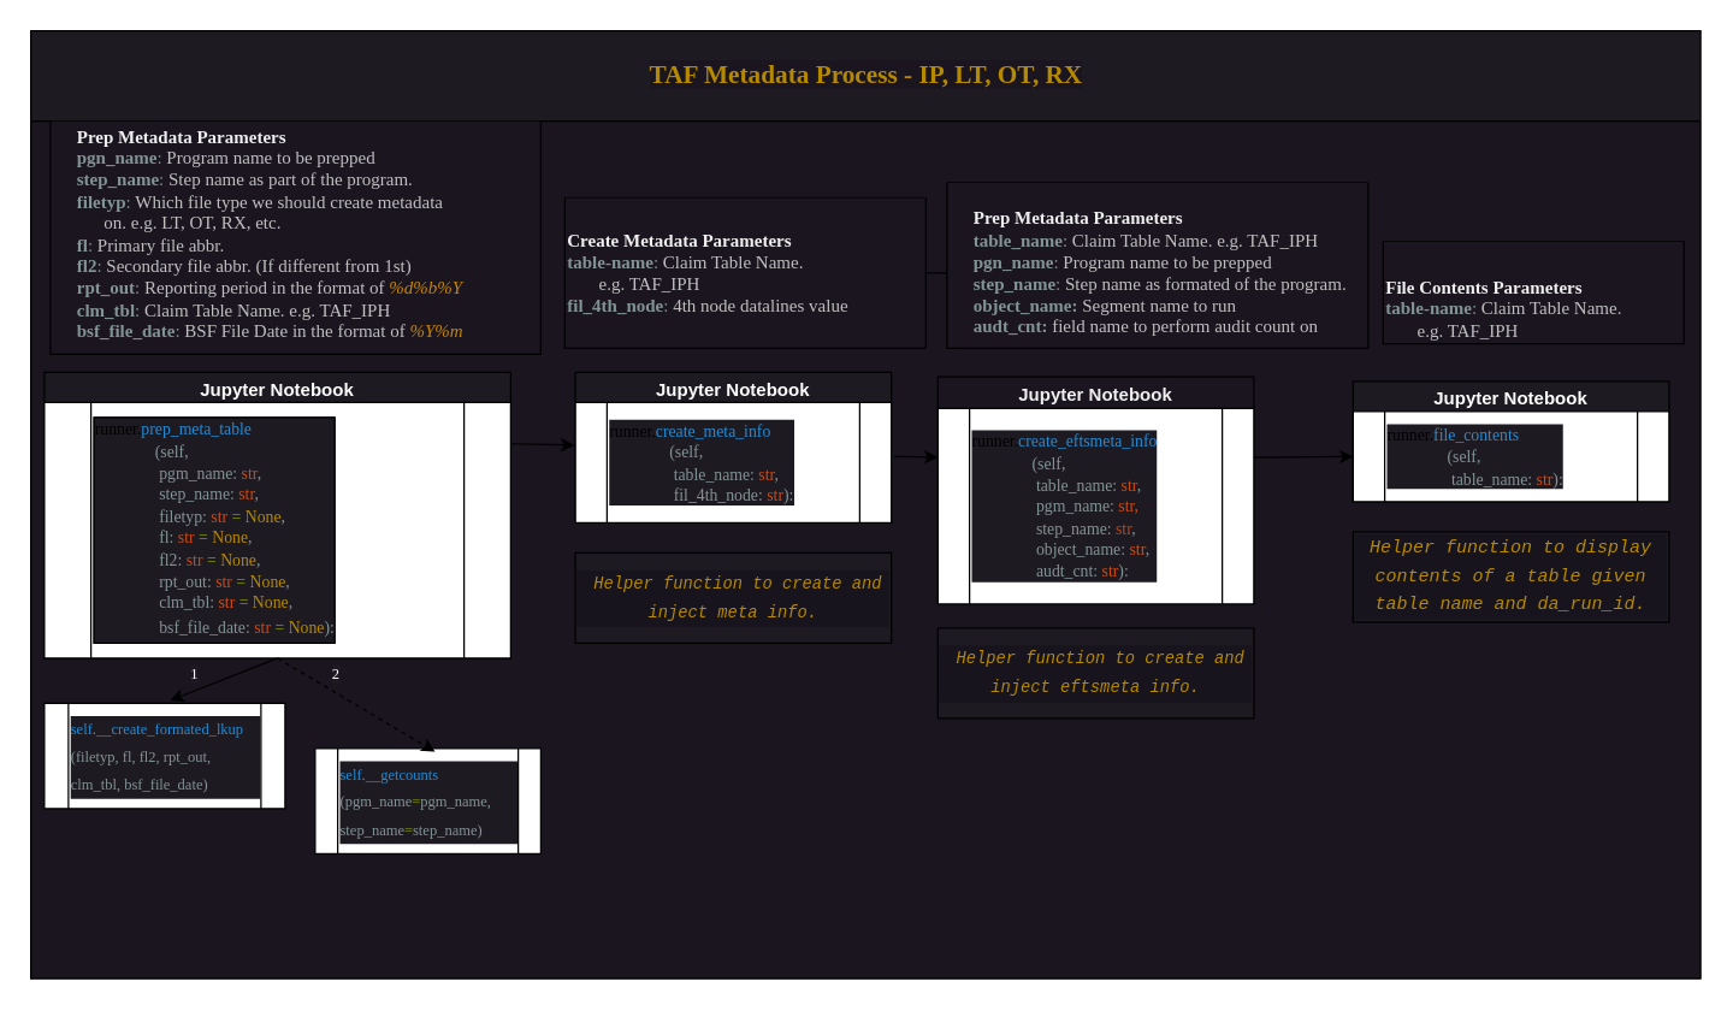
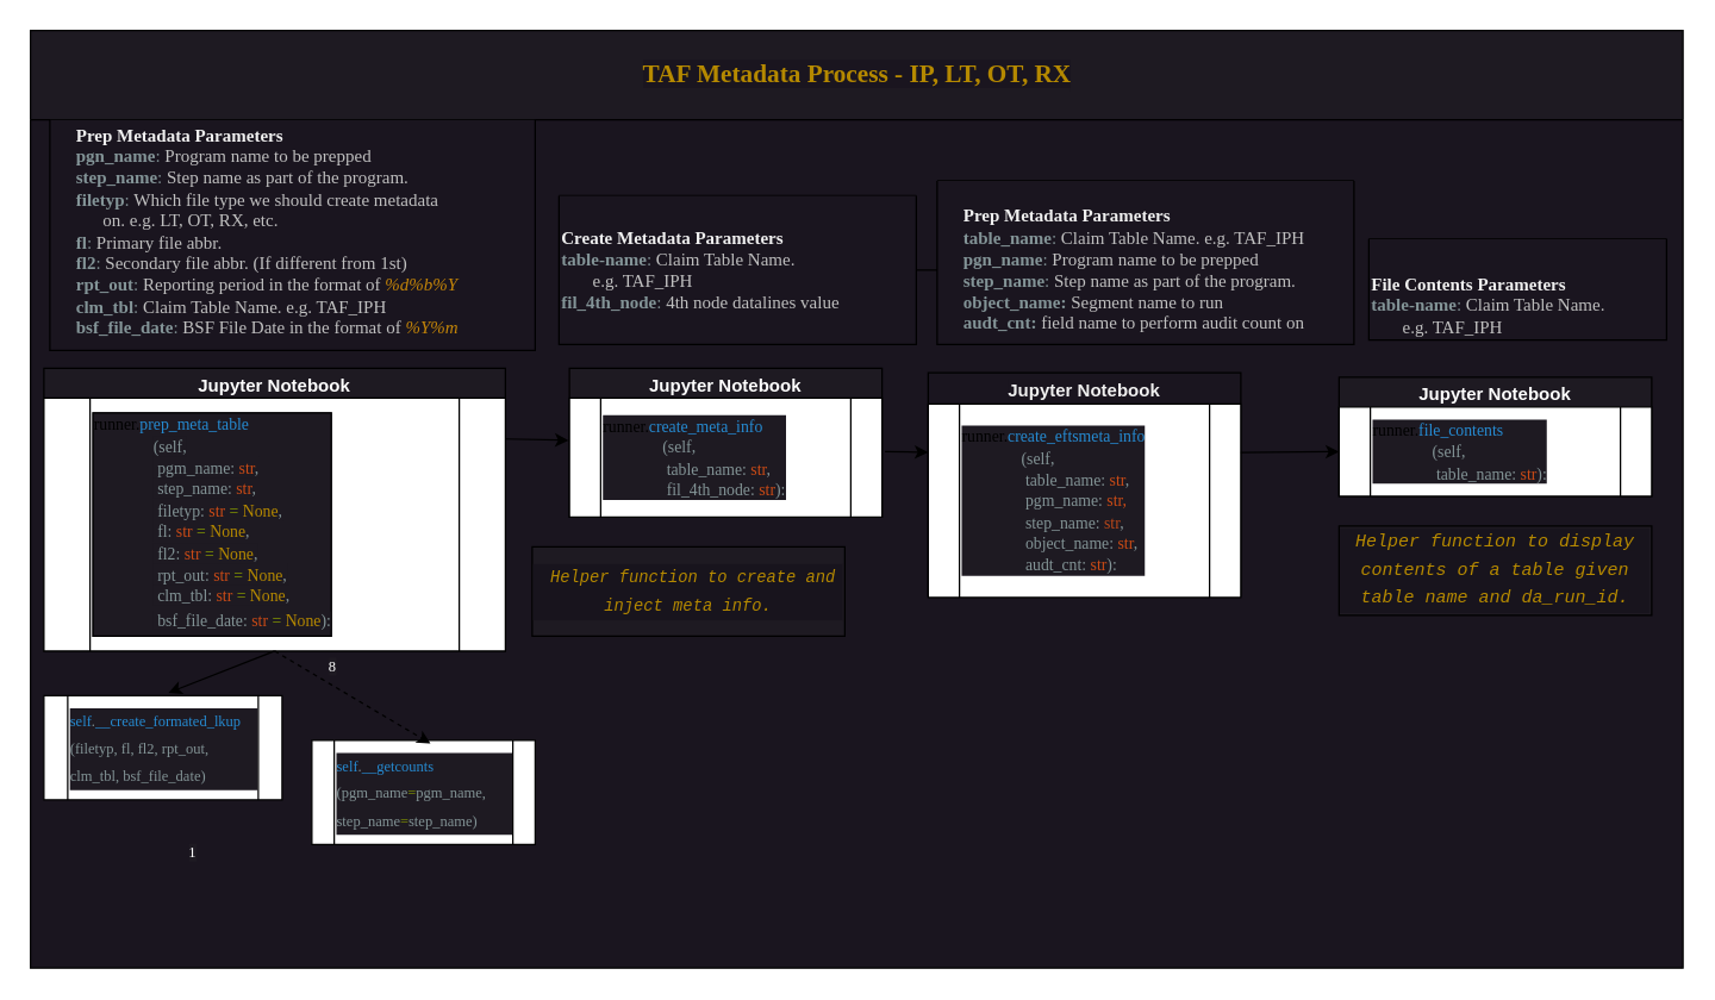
- <mxCell id="28" value="&lt;div style=&quot;font-size: 12px;&quot;&gt;&lt;font style=&quot;font-size: 12px;&quot; color=&quot;#f0f0f0&quot;&gt;&lt;b&gt;Prep Metadata Parameters&lt;/b&gt;&lt;/font&gt;&lt;/div&gt;&lt;div style=&quot;font-size: 12px;&quot;&gt;&lt;font color=&quot;#839497&quot;&gt;&lt;b&gt;table_name&lt;/b&gt;:&amp;nbsp;&lt;/font&gt;&lt;font color=&quot;#c0c0c0&quot;&gt;Claim Table Name. e.g. TAF_IPH&lt;/font&gt;&lt;font style=&quot;font-size: 12px;&quot; color=&quot;#f0f0f0&quot;&gt;&lt;b&gt;&lt;br&gt;&lt;/b&gt;&lt;/font&gt;&lt;/div&gt;&lt;div style=&quot;font-size: 12px;&quot;&gt;&lt;font color=&quot;#839497&quot; style=&quot;font-size: 12px;&quot;&gt;&lt;b&gt;pgn_name&lt;/b&gt;: &lt;/font&gt;&lt;font color=&quot;#c0c0c0&quot; style=&quot;font-size: 12px;&quot;&gt;Program name to be prepped&lt;/font&gt;&lt;/div&gt;&lt;div style=&quot;font-size: 12px;&quot;&gt;&lt;font color=&quot;#839497&quot; style=&quot;font-size: 12px;&quot;&gt;&lt;b&gt;step_name&lt;/b&gt;: &lt;/font&gt;&lt;font color=&quot;#c0c0c0&quot; style=&quot;font-size: 12px;&quot;&gt;Step name as formated of the program.&lt;/font&gt;&lt;/div&gt;&lt;div style=&quot;font-size: 12px;&quot;&gt;&lt;b style=&quot;color: rgb(131, 148, 151);&quot;&gt;object_name: &lt;/b&gt;&lt;font color=&quot;#c0c0c0&quot;&gt;Segment name to run&lt;/font&gt;&lt;/div&gt;&lt;div style=&quot;font-size: 12px;&quot;&gt;&lt;font style=&quot;font-size: 12px;&quot;&gt;&lt;b style=&quot;color: rgb(131, 148, 151); font-size: 12px;&quot;&gt;audt_cnt: &lt;/b&gt;&lt;font color=&quot;#c0c0c0&quot; style=&quot;font-size: 12px;&quot;&gt;field name to perform audit count on&lt;/font&gt;&lt;/font&gt;&lt;/div&gt;" style="text;html=1;align=left;verticalAlign=middle;resizable=0;points=[];autosize=1;strokeColor=none;fillColor=none;fontSize=17;fontFamily=Tahoma;fontColor=#b58900;" parent="27" vertex="1"><mxGeometry x="16" y="10" width="280" height="100" as="geometry" /></mxCell>
+ <mxCell id="28" value="&lt;div style=&quot;font-size: 12px;&quot;&gt;&lt;font style=&quot;font-size: 12px;&quot; color=&quot;#f0f0f0&quot;&gt;&lt;b&gt;Prep Metadata Parameters&lt;/b&gt;&lt;/font&gt;&lt;/div&gt;&lt;div style=&quot;font-size: 12px;&quot;&gt;&lt;font color=&quot;#839497&quot;&gt;&lt;b&gt;table_name&lt;/b&gt;:&amp;nbsp;&lt;/font&gt;&lt;font color=&quot;#c0c0c0&quot;&gt;Claim Table Name. e.g. TAF_IPH&lt;/font&gt;&lt;font style=&quot;font-size: 12px;&quot; color=&quot;#f0f0f0&quot;&gt;&lt;b&gt;&lt;br&gt;&lt;/b&gt;&lt;/font&gt;&lt;/div&gt;&lt;div style=&quot;font-size: 12px;&quot;&gt;&lt;font color=&quot;#839497&quot; style=&quot;font-size: 12px;&quot;&gt;&lt;b&gt;pgn_name&lt;/b&gt;: &lt;/font&gt;&lt;font color=&quot;#c0c0c0&quot; style=&quot;font-size: 12px;&quot;&gt;Program name to be prepped&lt;/font&gt;&lt;/div&gt;&lt;div style=&quot;font-size: 12px;&quot;&gt;&lt;font color=&quot;#839497&quot; style=&quot;font-size: 12px;&quot;&gt;&lt;b&gt;step_name&lt;/b&gt;: &lt;/font&gt;&lt;font color=&quot;#c0c0c0&quot; style=&quot;font-size: 12px;&quot;&gt;Step name as part of the program.&lt;/font&gt;&lt;/div&gt;&lt;div style=&quot;font-size: 12px;&quot;&gt;&lt;b style=&quot;color: rgb(131, 148, 151);&quot;&gt;object_name: &lt;/b&gt;&lt;font color=&quot;#c0c0c0&quot;&gt;Segment name to run&lt;/font&gt;&lt;/div&gt;&lt;div style=&quot;font-size: 12px;&quot;&gt;&lt;font style=&quot;font-size: 12px;&quot;&gt;&lt;b style=&quot;color: rgb(131, 148, 151); font-size: 12px;&quot;&gt;audt_cnt: &lt;/b&gt;&lt;font color=&quot;#c0c0c0&quot; style=&quot;font-size: 12px;&quot;&gt;field name to perform audit count on&lt;/font&gt;&lt;/font&gt;&lt;/div&gt;" style="text;html=1;align=left;verticalAlign=middle;resizable=0;points=[];autosize=1;strokeColor=none;fillColor=none;fontSize=17;fontFamily=Tahoma;fontColor=#b58900;" parent="27" vertex="1"><mxGeometry x="16" y="10" width="280" height="100" as="geometry" /></mxCell>
- <mxCell id="17" value="&lt;div style=&quot;font-family: Consolas, &amp;quot;Courier New&amp;quot;, monospace; line-height: 19px;&quot;&gt;&lt;span style=&quot;font-style: italic;&quot;&gt;&lt;font style=&quot;font-size: 11px;&quot; color=&quot;#b58900&quot;&gt;&amp;nbsp;Helper function to create and inject meta info.&lt;/font&gt;&lt;/span&gt;&lt;/div&gt;" style="whiteSpace=wrap;html=1;labelBackgroundColor=#18141d;strokeColor=default;fontFamily=Tahoma;fontSize=10;fontColor=#cb4b15;fillColor=#1E1A22;" parent="2" vertex="1"><mxGeometry x="362" y="347" width="210" height="60" as="geometry" /></mxCell>
+ <mxCell id="17" value="&lt;div style=&quot;font-family: Consolas, &amp;quot;Courier New&amp;quot;, monospace; line-height: 19px;&quot;&gt;&lt;span style=&quot;font-style: italic;&quot;&gt;&lt;font style=&quot;font-size: 11px;&quot; color=&quot;#b58900&quot;&gt;&amp;nbsp;Helper function to create and inject meta info.&lt;/font&gt;&lt;/span&gt;&lt;/div&gt;" style="whiteSpace=wrap;html=1;labelBackgroundColor=#18141d;strokeColor=default;fontFamily=Tahoma;fontSize=10;fontColor=#cb4b15;fillColor=#1E1A22;" parent="2" vertex="1"><mxGeometry x="337" y="347" width="210" height="60" as="geometry" /></mxCell>
- <mxCell id="9" value="&lt;font color=&quot;#ffffff&quot;&gt;1&lt;/font&gt;" style="text;html=1;strokeColor=none;fillColor=none;align=center;verticalAlign=middle;whiteSpace=wrap;rounded=0;labelBackgroundColor=#1e1a22;fontFamily=Tahoma;fontSize=10;fontColor=none;" parent="2" vertex="1"><mxGeometry x="99" y="417" width="20" height="20" as="geometry" /></mxCell>
+ <mxCell id="9" value="&lt;font color=&quot;#ffffff&quot;&gt;1&lt;/font&gt;" style="text;html=1;strokeColor=none;fillColor=none;align=center;verticalAlign=middle;whiteSpace=wrap;rounded=0;labelBackgroundColor=#1e1a22;fontFamily=Tahoma;fontSize=10;fontColor=none;" parent="2" vertex="1"><mxGeometry x="99" y="542" width="20" height="20" as="geometry" /></mxCell>
- <mxCell id="10" value="&lt;font color=&quot;#ffffff&quot;&gt;2&lt;/font&gt;" style="text;html=1;strokeColor=none;fillColor=none;align=center;verticalAlign=middle;whiteSpace=wrap;rounded=0;labelBackgroundColor=#1e1a22;fontFamily=Tahoma;fontSize=10;fontColor=none;" parent="2" vertex="1"><mxGeometry x="193" y="417" width="20" height="20" as="geometry" /></mxCell>
+ <mxCell id="10" value="&lt;font color=&quot;#ffffff&quot;&gt;8&lt;/font&gt;" style="text;html=1;strokeColor=none;fillColor=none;align=center;verticalAlign=middle;whiteSpace=wrap;rounded=0;labelBackgroundColor=#1e1a22;fontFamily=Tahoma;fontSize=10;fontColor=none;" parent="2" vertex="1"><mxGeometry x="193" y="417" width="20" height="20" as="geometry" /></mxCell>
- <mxCell id="31" value="&lt;div style=&quot;font-family: Consolas, &amp;quot;Courier New&amp;quot;, monospace; line-height: 19px;&quot;&gt;&lt;span style=&quot;font-style: italic;&quot;&gt;&lt;font style=&quot;font-size: 11px;&quot; color=&quot;#b58900&quot;&gt;&amp;nbsp;Helper function to create and inject eftsmeta info.&lt;/font&gt;&lt;/span&gt;&lt;/div&gt;" style="whiteSpace=wrap;html=1;labelBackgroundColor=#18141d;strokeColor=default;fontFamily=Tahoma;fontSize=10;fontColor=#cb4b15;fillColor=#1E1A22;" parent="2" vertex="1"><mxGeometry x="603" y="397" width="210" height="60" as="geometry" /></mxCell>
